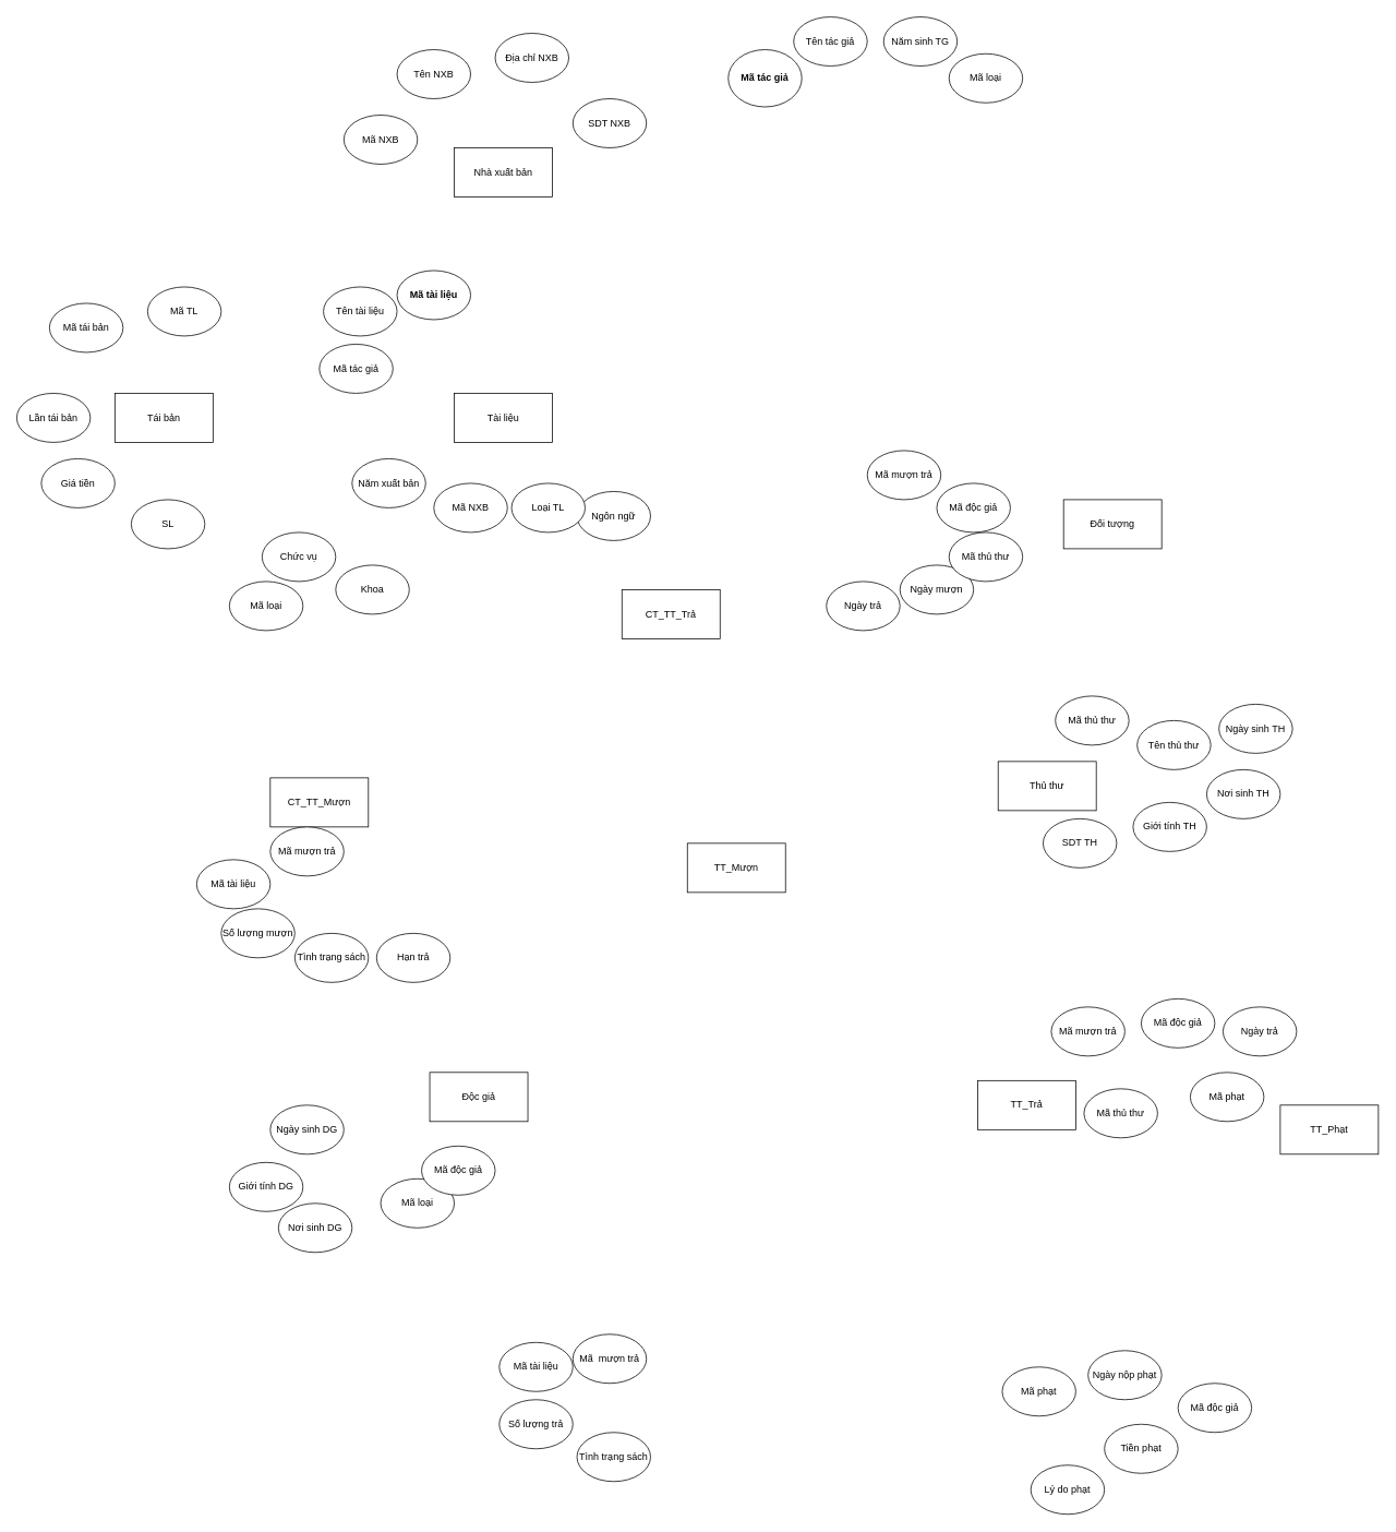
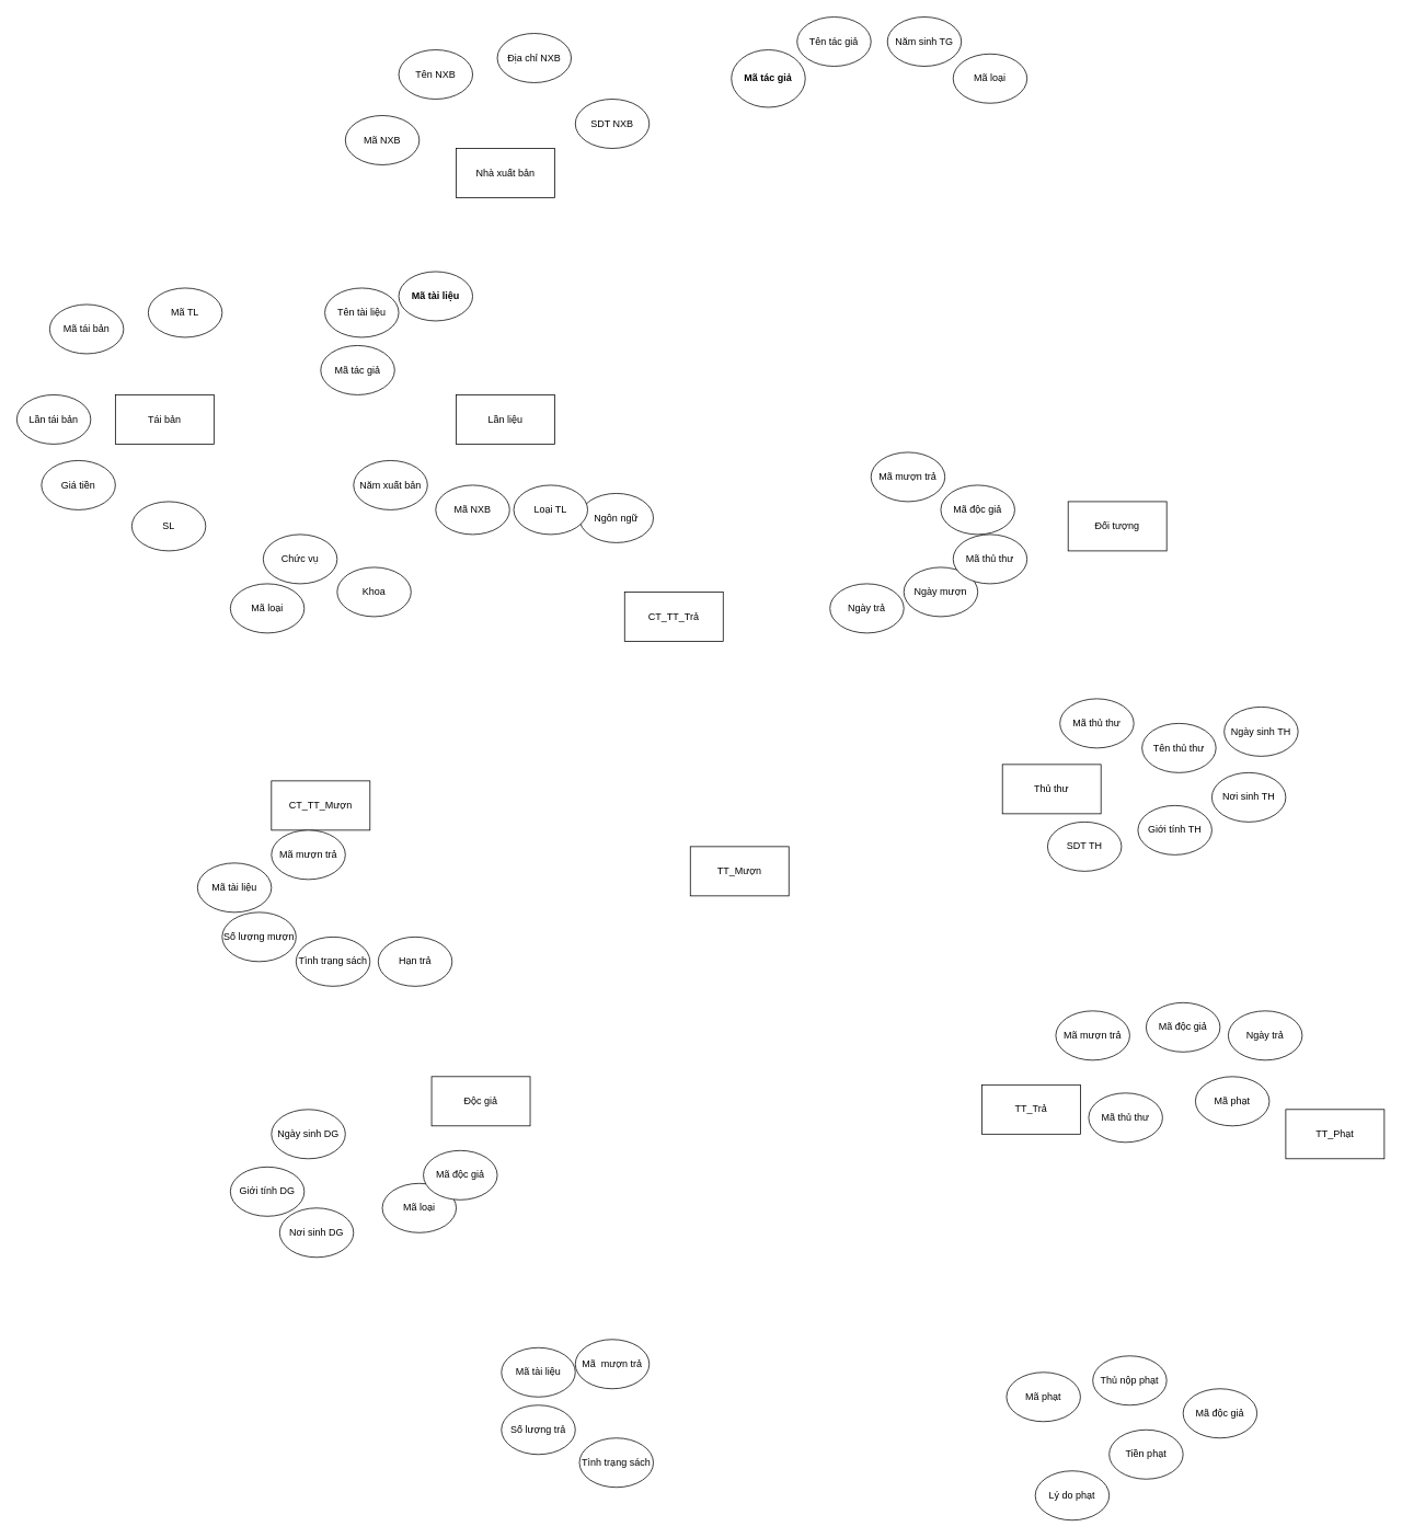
- <mxCell id="2" value="Tài liệu" style="rounded=0;whiteSpace=wrap;html=1;" parent="1" vertex="1"><mxGeometry x="555" y="480" width="120" height="60" as="geometry" /></mxCell>
+ <mxCell id="2" value="Lần liệu" style="rounded=0;whiteSpace=wrap;html=1;" parent="1" vertex="1"><mxGeometry x="555" y="480" width="120" height="60" as="geometry" /></mxCell>
- <mxCell id="57" value="Ngày nộp phạt" style="ellipse;whiteSpace=wrap;html=1;" parent="1" vertex="1"><mxGeometry x="1330" y="1650" width="90" height="60" as="geometry" /></mxCell>
+ <mxCell id="57" value="Thủ nộp phạt" style="ellipse;whiteSpace=wrap;html=1;" parent="1" vertex="1"><mxGeometry x="1330" y="1650" width="90" height="60" as="geometry" /></mxCell>
